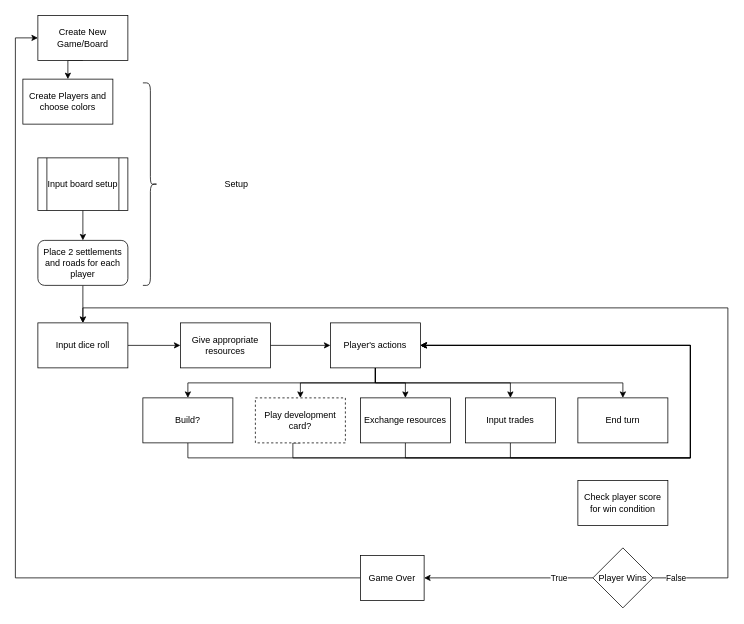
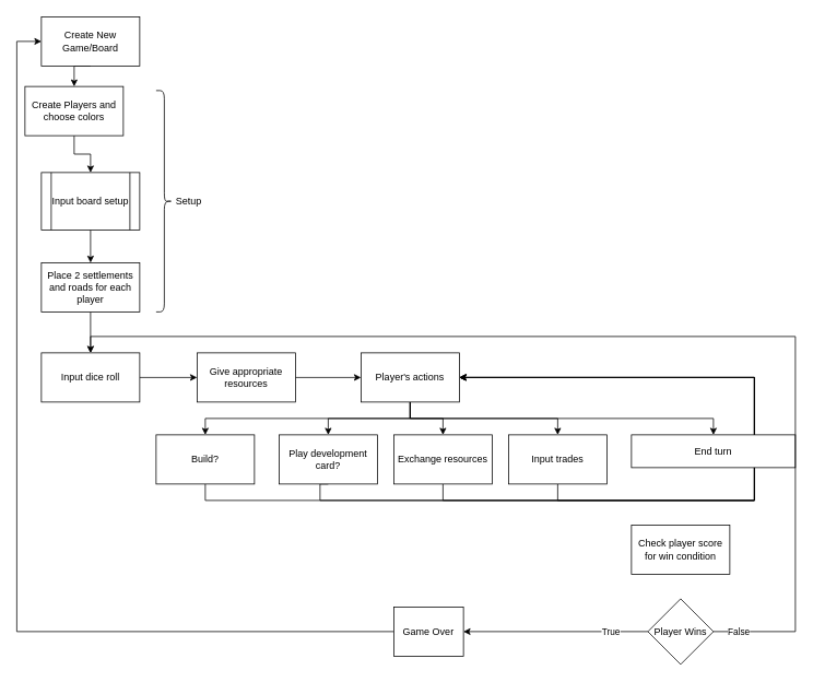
+ <mxCell id="4" style="edgeStyle=orthogonalEdgeStyle;rounded=0;orthogonalLoop=1;jettySize=auto;html=1;exitX=0.5;exitY=1;exitDx=0;exitDy=0;entryX=0.5;entryY=0;entryDx=0;entryDy=0;" edge="1" parent="1" source="5" target="7"><mxGeometry relative="1" as="geometry" /></mxCell>
- <mxCell id="11" value="Setup" style="text;html=1;strokeColor=none;fillColor=none;align=center;verticalAlign=middle;whiteSpace=wrap;rounded=0;" vertex="1" parent="1"><mxGeometry x="295" y="235" width="40" height="20" as="geometry" /></mxCell>
+ <mxCell id="11" value="Setup" style="text;html=1;strokeColor=none;fillColor=none;align=center;verticalAlign=middle;whiteSpace=wrap;rounded=0;" vertex="1" parent="1"><mxGeometry x="210" y="235" width="40" height="20" as="geometry" /></mxCell>
- <mxCell id="9" value="Place 2 settlements and roads for each player" style="whiteSpace=wrap;html=1;rounded=1;" vertex="1" parent="1"><mxGeometry x="50" y="320" width="120" height="60" as="geometry" /></mxCell>
+ <mxCell id="9" value="Place 2 settlements and roads for each player" style="rounded=0;whiteSpace=wrap;html=1;" vertex="1" parent="1"><mxGeometry x="50" y="320" width="120" height="60" as="geometry" /></mxCell>
- <mxCell id="19" value="Play development card?" style="rounded=0;whiteSpace=wrap;html=1;dashed=1;" vertex="1" parent="1"><mxGeometry x="340" y="530" width="120" height="60" as="geometry" /></mxCell>
+ <mxCell id="19" value="Play development card?" style="rounded=0;whiteSpace=wrap;html=1;" vertex="1" parent="1"><mxGeometry x="340" y="530" width="120" height="60" as="geometry" /></mxCell>
- <mxCell id="30" value="End turn" style="whiteSpace=wrap;html=1;rounded=0;" vertex="1" parent="1"><mxGeometry x="770" y="530" width="120" height="60" as="geometry" /></mxCell>
+ <mxCell id="30" value="End turn" style="whiteSpace=wrap;html=1;rounded=0;" vertex="1" parent="1"><mxGeometry x="770" y="530" width="200" height="40" as="geometry" /></mxCell>
